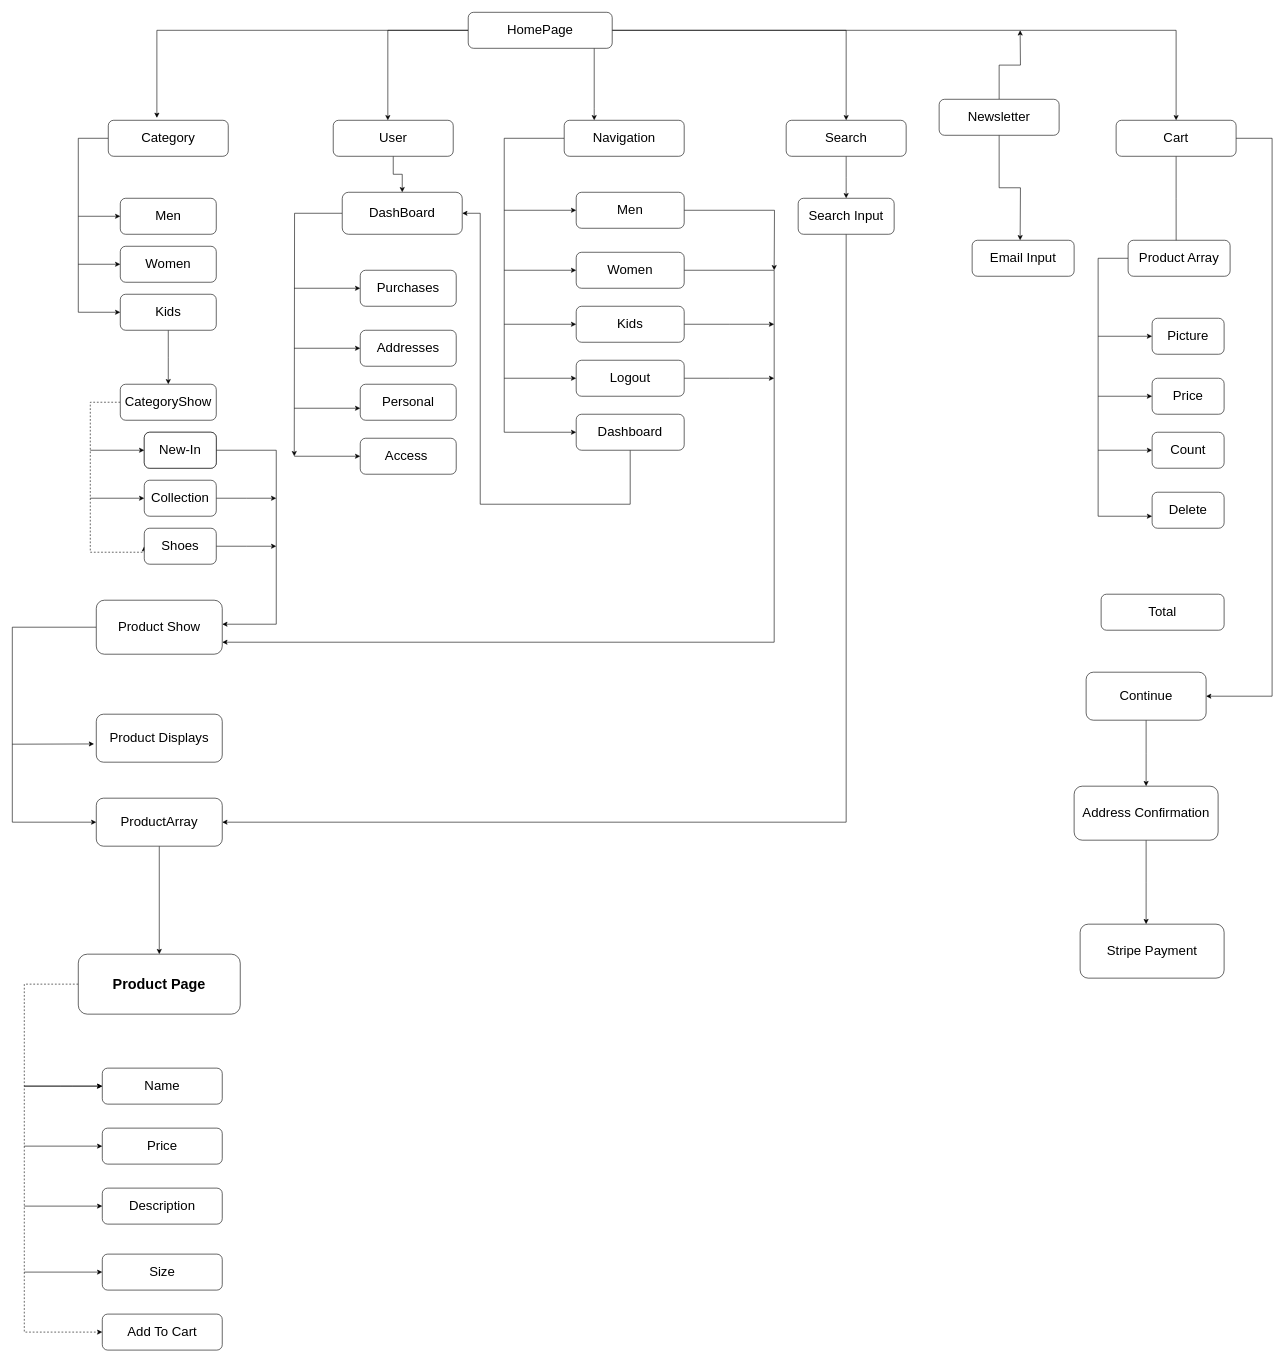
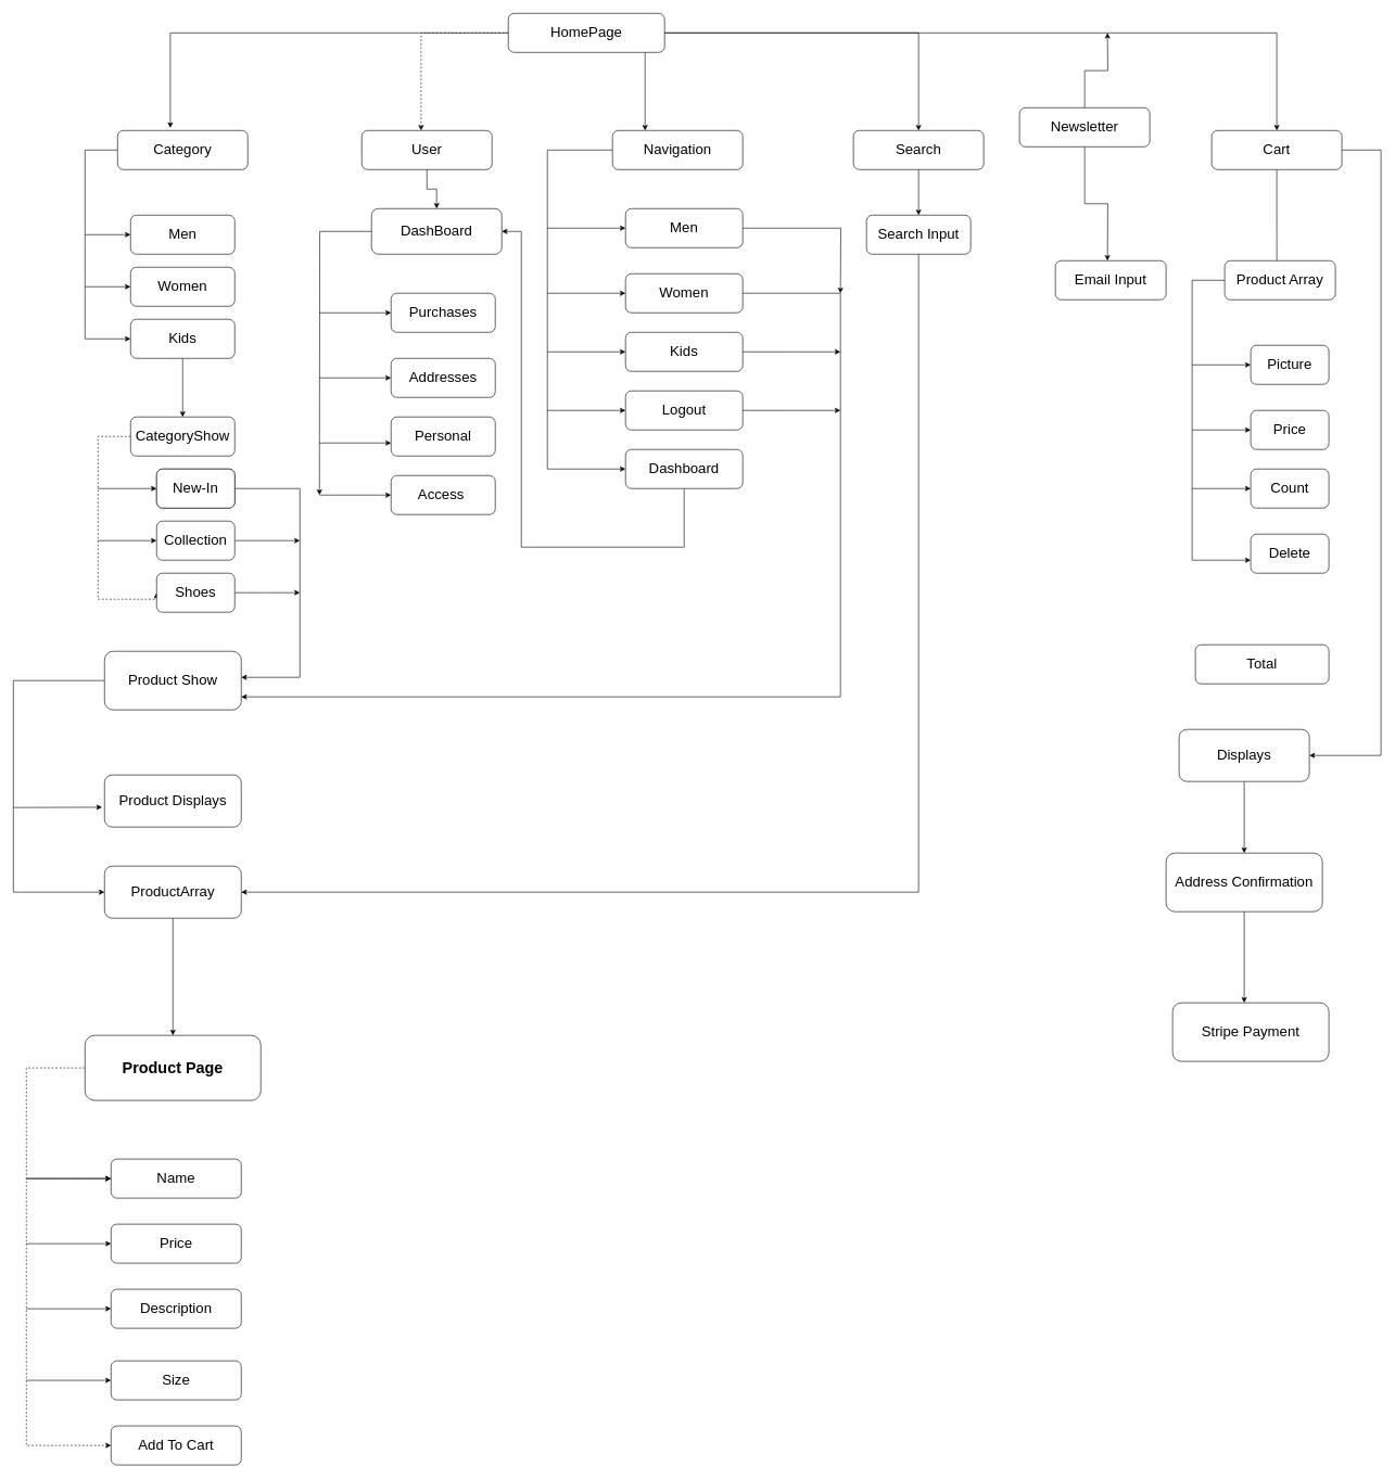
- <mxCell id="5" style="edgeStyle=orthogonalEdgeStyle;rounded=0;orthogonalLoop=1;jettySize=auto;html=1;entryX=0.455;entryY=0;entryDx=0;entryDy=0;entryPerimeter=0;fontSize=22;" edge="1" parent="1" source="7" target="9"><mxGeometry relative="1" as="geometry" /></mxCell>
+ <mxCell id="5" style="edgeStyle=orthogonalEdgeStyle;rounded=0;orthogonalLoop=1;jettySize=auto;html=1;entryX=0.455;entryY=0;entryDx=0;entryDy=0;entryPerimeter=0;fontSize=22;dashed=1;" edge="1" parent="1" source="7" target="9"><mxGeometry relative="1" as="geometry" /></mxCell>
- <mxCell id="95" value="Continue" style="rounded=1;whiteSpace=wrap;html=1;fontSize=22;" vertex="1" parent="1"><mxGeometry x="1810" y="1120" width="200" height="80" as="geometry" /></mxCell>
+ <mxCell id="95" value="Displays" style="rounded=1;whiteSpace=wrap;html=1;fontSize=22;" vertex="1" parent="1"><mxGeometry x="1810" y="1120" width="200" height="80" as="geometry" /></mxCell>
